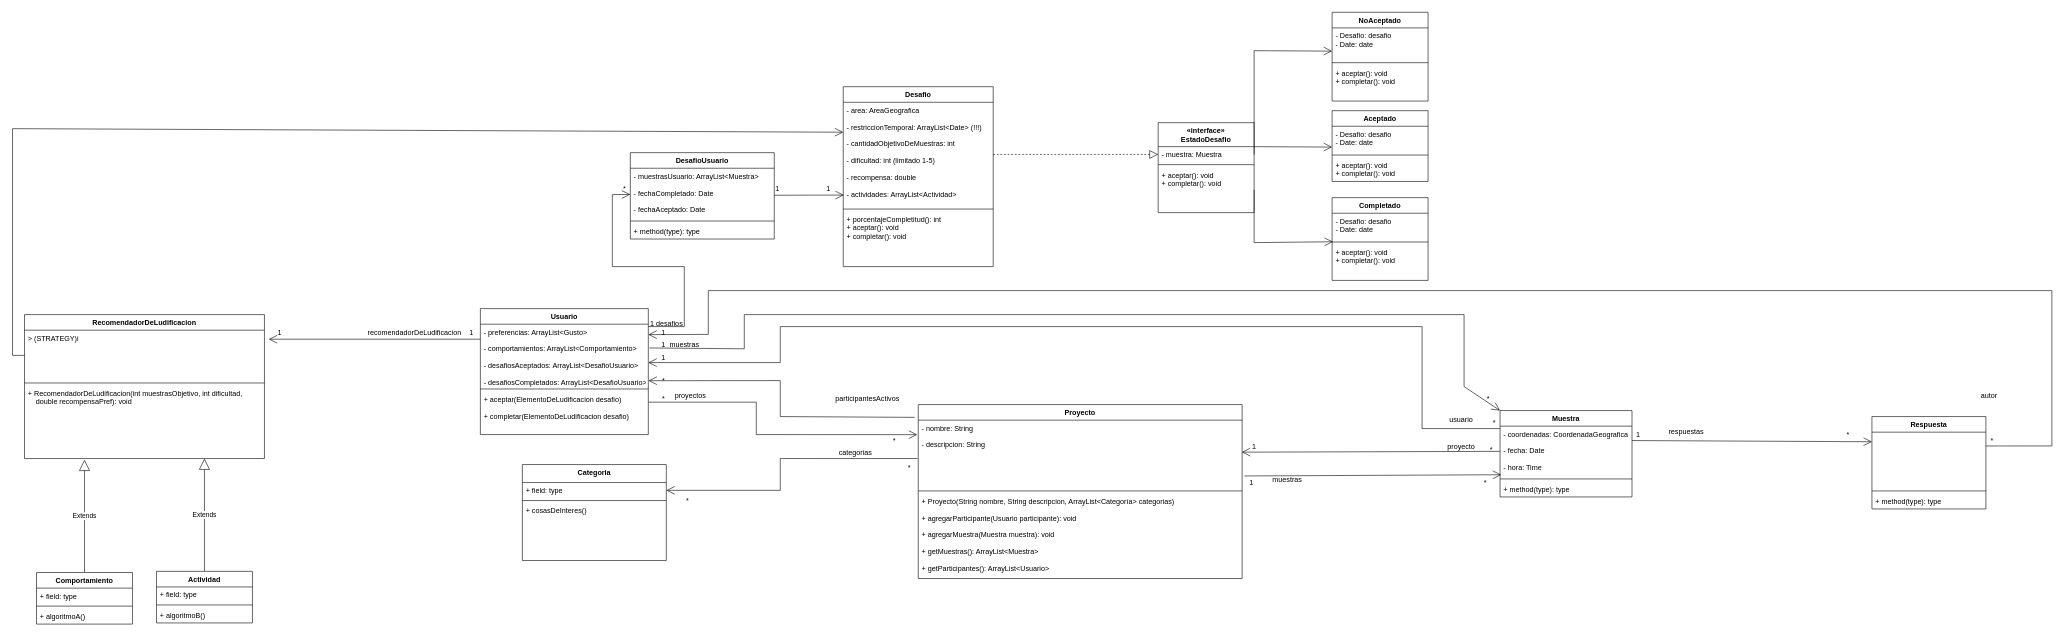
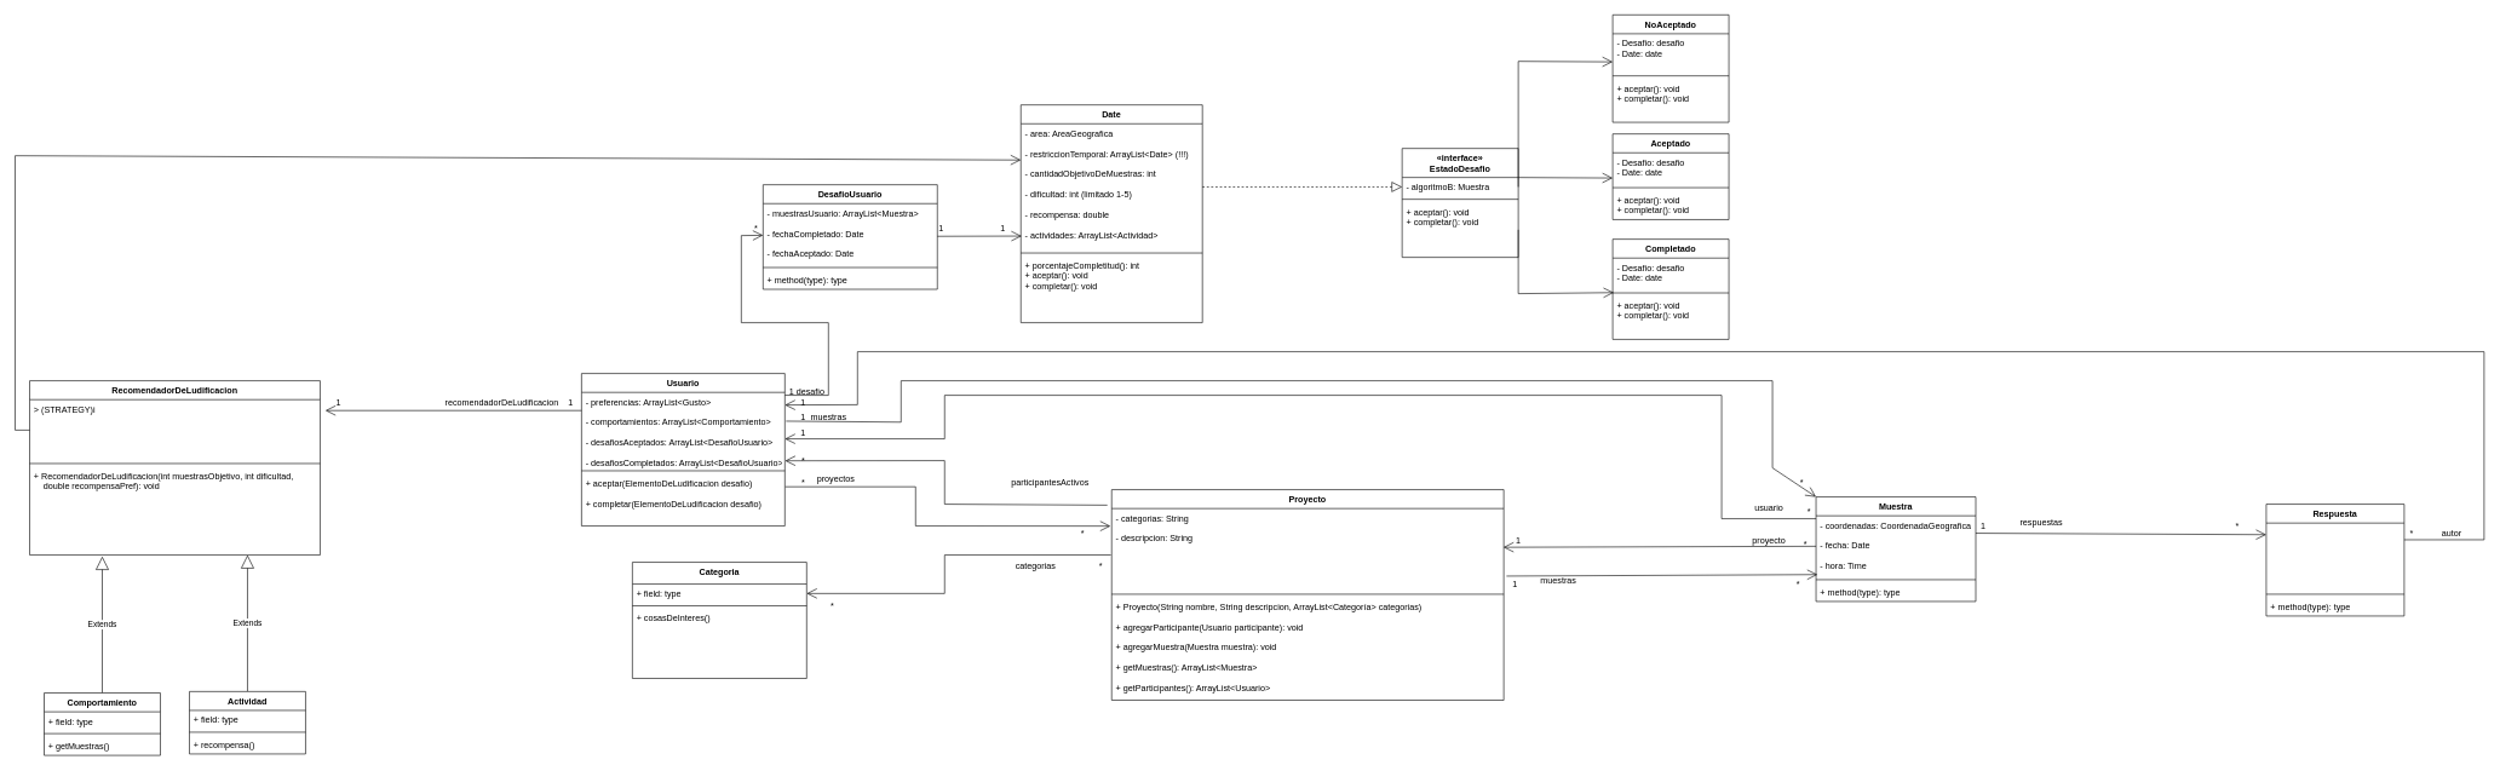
- <mxCell id="61" value="Desafio" style="swimlane;fontStyle=1;align=center;verticalAlign=top;childLayout=stackLayout;horizontal=1;startSize=26;horizontalStack=0;resizeParent=1;resizeParentMax=0;resizeLast=0;collapsible=1;marginBottom=0;" parent="1" vertex="1"><mxGeometry x="1405" y="144" width="250" height="300" as="geometry" /></mxCell>
+ <mxCell id="61" value="Date" style="swimlane;fontStyle=1;align=center;verticalAlign=top;childLayout=stackLayout;horizontal=1;startSize=26;horizontalStack=0;resizeParent=1;resizeParentMax=0;resizeLast=0;collapsible=1;marginBottom=0;" parent="1" vertex="1"><mxGeometry x="1405" y="144" width="250" height="300" as="geometry" /></mxCell>
- <mxCell id="58" value="- muestra: Muestra&#10;&#10;&#10;" style="text;strokeColor=none;fillColor=none;align=left;verticalAlign=top;spacingLeft=4;spacingRight=4;overflow=hidden;rotatable=0;points=[[0,0.5],[1,0.5]];portConstraint=eastwest;" parent="57" vertex="1"><mxGeometry y="40" width="160" height="26" as="geometry" /></mxCell>
+ <mxCell id="58" value="- algoritmoB: Muestra&#10;&#10;&#10;" style="text;strokeColor=none;fillColor=none;align=left;verticalAlign=top;spacingLeft=4;spacingRight=4;overflow=hidden;rotatable=0;points=[[0,0.5],[1,0.5]];portConstraint=eastwest;" parent="57" vertex="1"><mxGeometry y="40" width="160" height="26" as="geometry" /></mxCell>
- <mxCell id="82" value="1 desafios" style="text;html=1;align=center;verticalAlign=middle;resizable=0;points=[];autosize=1;strokeColor=none;fillColor=none;" parent="1" vertex="1"><mxGeometry x="1070" y="524" width="80" height="30" as="geometry" /></mxCell>
+ <mxCell id="82" value="1 desafio" style="text;html=1;align=center;verticalAlign=middle;resizable=0;points=[];autosize=1;strokeColor=none;fillColor=none;" parent="1" vertex="1"><mxGeometry x="1070" y="524" width="80" height="30" as="geometry" /></mxCell>
- <mxCell id="47" value="autor" style="text;html=1;align=center;verticalAlign=middle;resizable=0;points=[];autosize=1;strokeColor=none;fillColor=none;" parent="1" vertex="1"><mxGeometry x="3290" y="644" width="50" height="30" as="geometry" /></mxCell>
+ <mxCell id="47" value="autor" style="text;html=1;align=center;verticalAlign=middle;resizable=0;points=[];autosize=1;strokeColor=none;fillColor=none;" parent="1" vertex="1"><mxGeometry x="3350" y="719" width="50" height="30" as="geometry" /></mxCell>
- <mxCell id="3" value="- nombre: String&#10;&#10;- descripcion: String&#10;" style="text;strokeColor=none;fillColor=none;align=left;verticalAlign=top;spacingLeft=4;spacingRight=4;overflow=hidden;rotatable=0;points=[[0,0.5],[1,0.5]];portConstraint=eastwest;" parent="2" vertex="1"><mxGeometry y="26" width="540" height="114" as="geometry" /></mxCell>
+ <mxCell id="3" value="- categorias: String&#10;&#10;- descripcion: String&#10;" style="text;strokeColor=none;fillColor=none;align=left;verticalAlign=top;spacingLeft=4;spacingRight=4;overflow=hidden;rotatable=0;points=[[0,0.5],[1,0.5]];portConstraint=eastwest;" parent="2" vertex="1"><mxGeometry y="26" width="540" height="114" as="geometry" /></mxCell>
- <mxCell id="26" value="categorias" style="text;html=1;align=center;verticalAlign=middle;resizable=0;points=[];autosize=1;strokeColor=none;fillColor=none;" parent="1" vertex="1"><mxGeometry x="1385" y="739" width="80" height="30" as="geometry" /></mxCell>
+ <mxCell id="26" value="categorias" style="text;html=1;align=center;verticalAlign=middle;resizable=0;points=[];autosize=1;strokeColor=none;fillColor=none;" parent="1" vertex="1"><mxGeometry x="1385" y="764" width="80" height="30" as="geometry" /></mxCell>
- <mxCell id="94" value="+ algoritmoB()" style="text;strokeColor=none;fillColor=none;align=left;verticalAlign=top;spacingLeft=4;spacingRight=4;overflow=hidden;rotatable=0;points=[[0,0.5],[1,0.5]];portConstraint=eastwest;" parent="91" vertex="1"><mxGeometry y="60" width="160" height="26" as="geometry" /></mxCell>
+ <mxCell id="94" value="+ recompensa()" style="text;strokeColor=none;fillColor=none;align=left;verticalAlign=top;spacingLeft=4;spacingRight=4;overflow=hidden;rotatable=0;points=[[0,0.5],[1,0.5]];portConstraint=eastwest;" parent="91" vertex="1"><mxGeometry y="60" width="160" height="26" as="geometry" /></mxCell>
- <mxCell id="89" value="+ algoritmoA()" style="text;strokeColor=none;fillColor=none;align=left;verticalAlign=top;spacingLeft=4;spacingRight=4;overflow=hidden;rotatable=0;points=[[0,0.5],[1,0.5]];portConstraint=eastwest;" parent="86" vertex="1"><mxGeometry y="60" width="160" height="26" as="geometry" /></mxCell>
+ <mxCell id="89" value="+ getMuestras()" style="text;strokeColor=none;fillColor=none;align=left;verticalAlign=top;spacingLeft=4;spacingRight=4;overflow=hidden;rotatable=0;points=[[0,0.5],[1,0.5]];portConstraint=eastwest;" parent="86" vertex="1"><mxGeometry y="60" width="160" height="26" as="geometry" /></mxCell>
